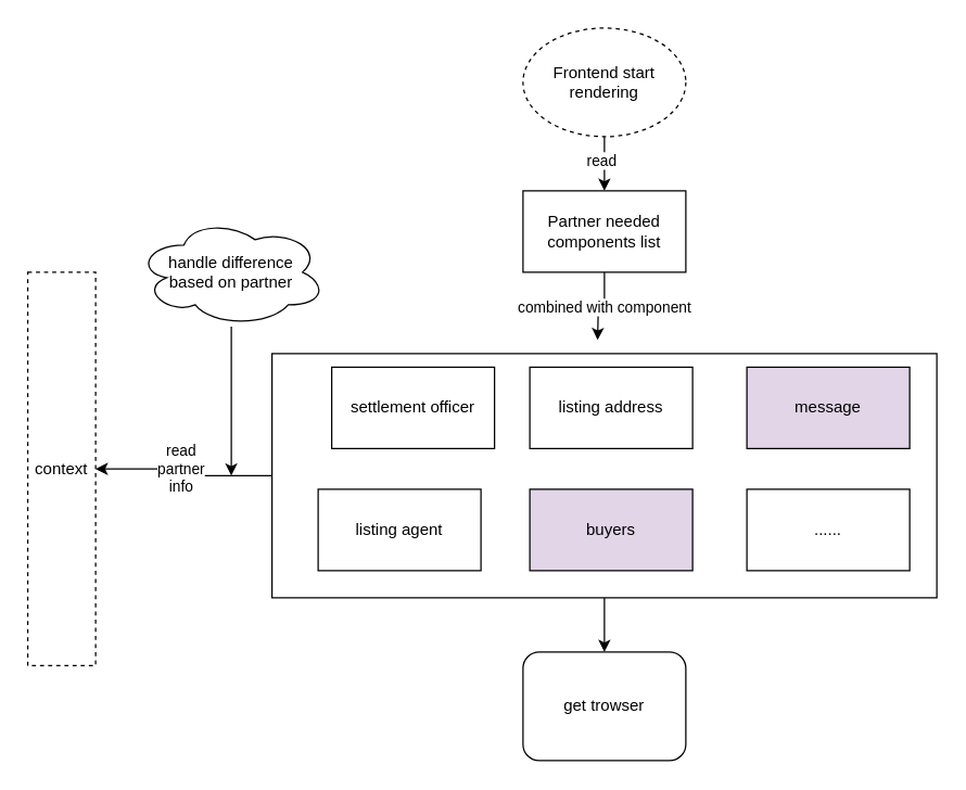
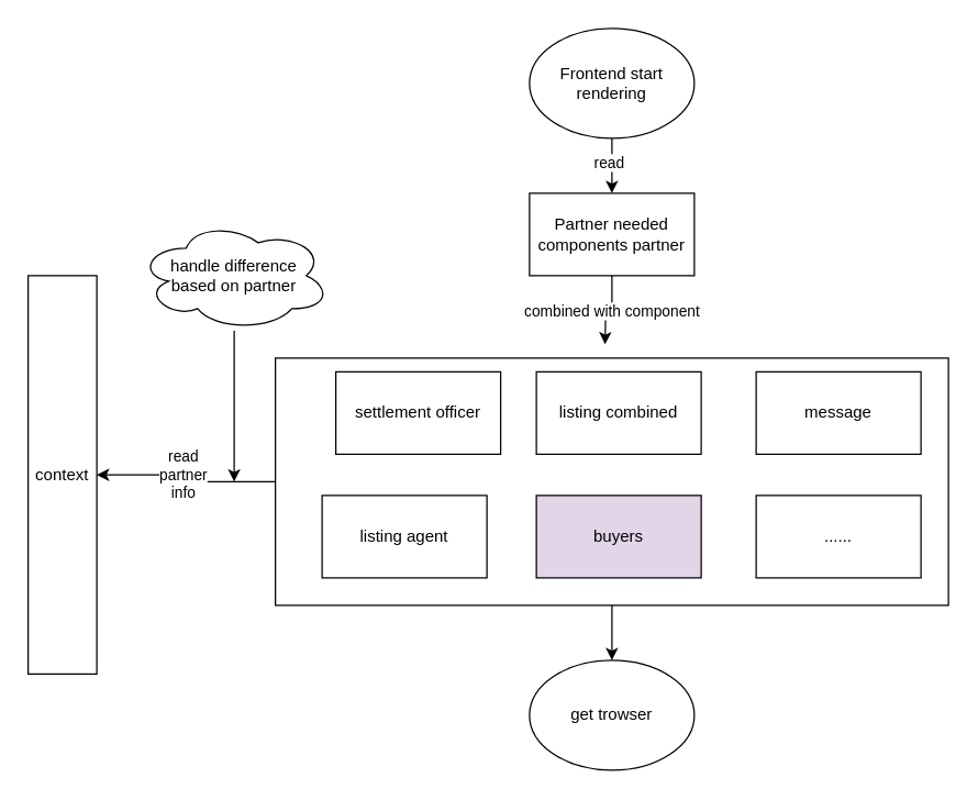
- <mxCell id="11" value="Frontend start rendering" style="ellipse;whiteSpace=wrap;html=1;dashed=1;" vertex="1" parent="1"><mxGeometry x="385" y="20" width="120" height="80" as="geometry" /></mxCell>
+ <mxCell id="11" value="Frontend start rendering" style="ellipse;whiteSpace=wrap;html=1;" vertex="1" parent="1"><mxGeometry x="385" y="20" width="120" height="80" as="geometry" /></mxCell>
- <mxCell id="8" value="Partner needed components list" style="rounded=0;whiteSpace=wrap;html=1;" vertex="1" parent="1"><mxGeometry x="385" y="140" width="120" height="60" as="geometry" /></mxCell>
+ <mxCell id="8" value="Partner needed components partner" style="rounded=0;whiteSpace=wrap;html=1;" vertex="1" parent="1"><mxGeometry x="385" y="140" width="120" height="60" as="geometry" /></mxCell>
- <mxCell id="13" value="listing address" style="rounded=0;whiteSpace=wrap;html=1;" vertex="1" parent="1"><mxGeometry x="390" y="270" width="120" height="60" as="geometry" /></mxCell>
+ <mxCell id="13" value="listing combined" style="rounded=0;whiteSpace=wrap;html=1;" vertex="1" parent="1"><mxGeometry x="390" y="270" width="120" height="60" as="geometry" /></mxCell>
- <mxCell id="3" value="message" style="rounded=0;whiteSpace=wrap;html=1;fillColor=#e1d5e7;" vertex="1" parent="1"><mxGeometry x="550" y="270" width="120" height="60" as="geometry" /></mxCell>
+ <mxCell id="3" value="message" style="rounded=0;whiteSpace=wrap;html=1;" vertex="1" parent="1"><mxGeometry x="550" y="270" width="120" height="60" as="geometry" /></mxCell>
- <mxCell id="5" value="context" style="rounded=0;whiteSpace=wrap;html=1;dashed=1;" vertex="1" parent="1"><mxGeometry x="20" y="200" width="50" height="290" as="geometry" /></mxCell>
+ <mxCell id="5" value="context" style="rounded=0;whiteSpace=wrap;html=1;" vertex="1" parent="1"><mxGeometry x="20" y="200" width="50" height="290" as="geometry" /></mxCell>
- <mxCell id="19" value="get trowser" style="whiteSpace=wrap;html=1;rounded=1;" vertex="1" parent="1"><mxGeometry x="385" y="480" width="120" height="80" as="geometry" /></mxCell>
+ <mxCell id="19" value="get trowser" style="ellipse;whiteSpace=wrap;html=1;" vertex="1" parent="1"><mxGeometry x="385" y="480" width="120" height="80" as="geometry" /></mxCell>
